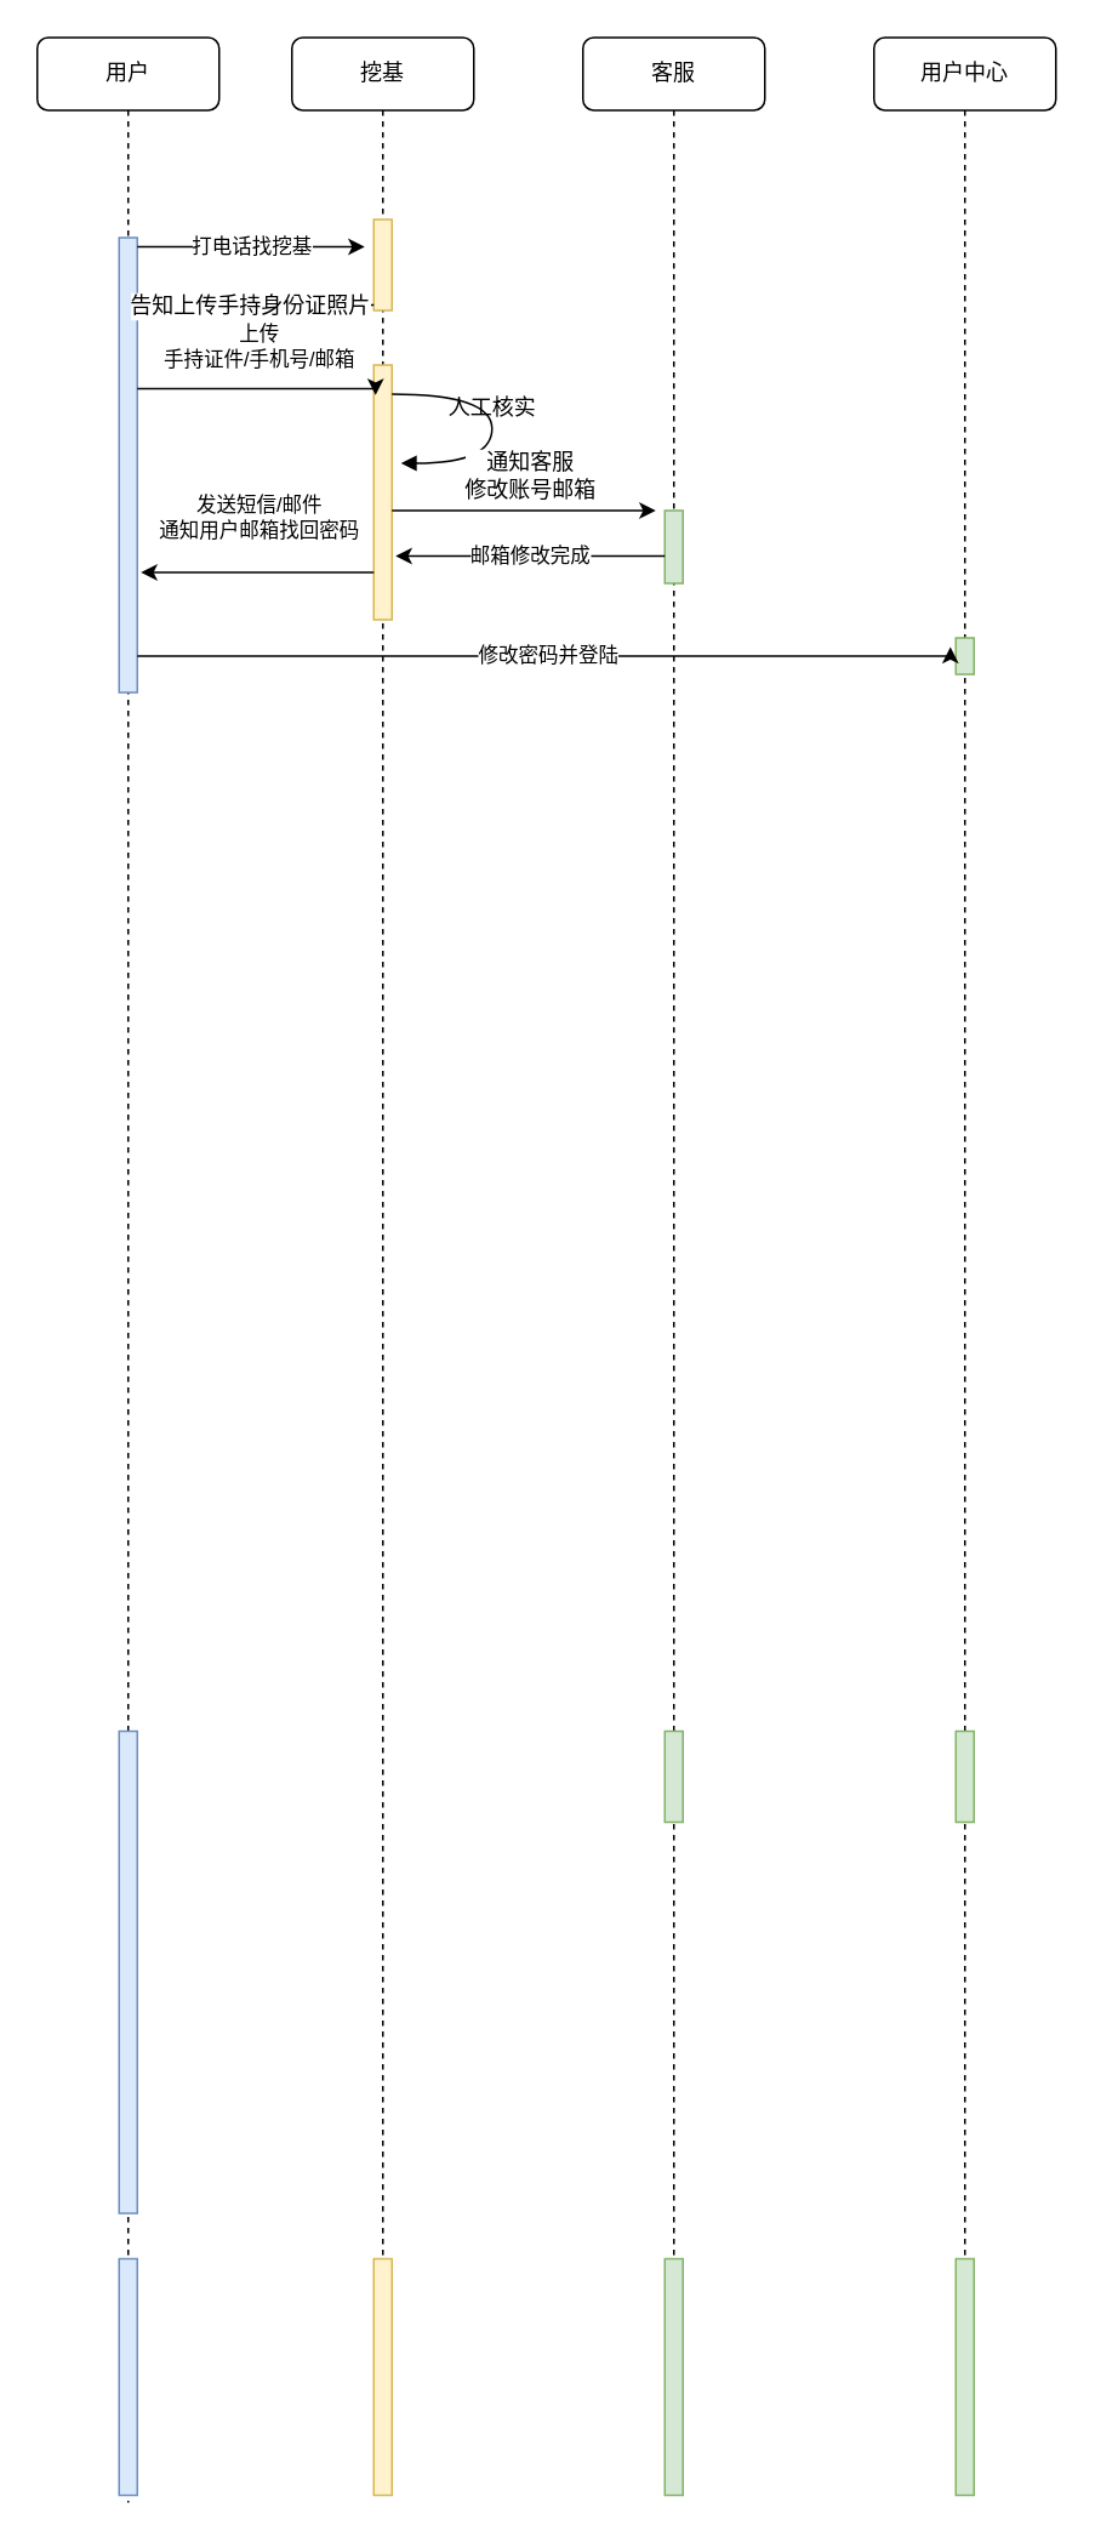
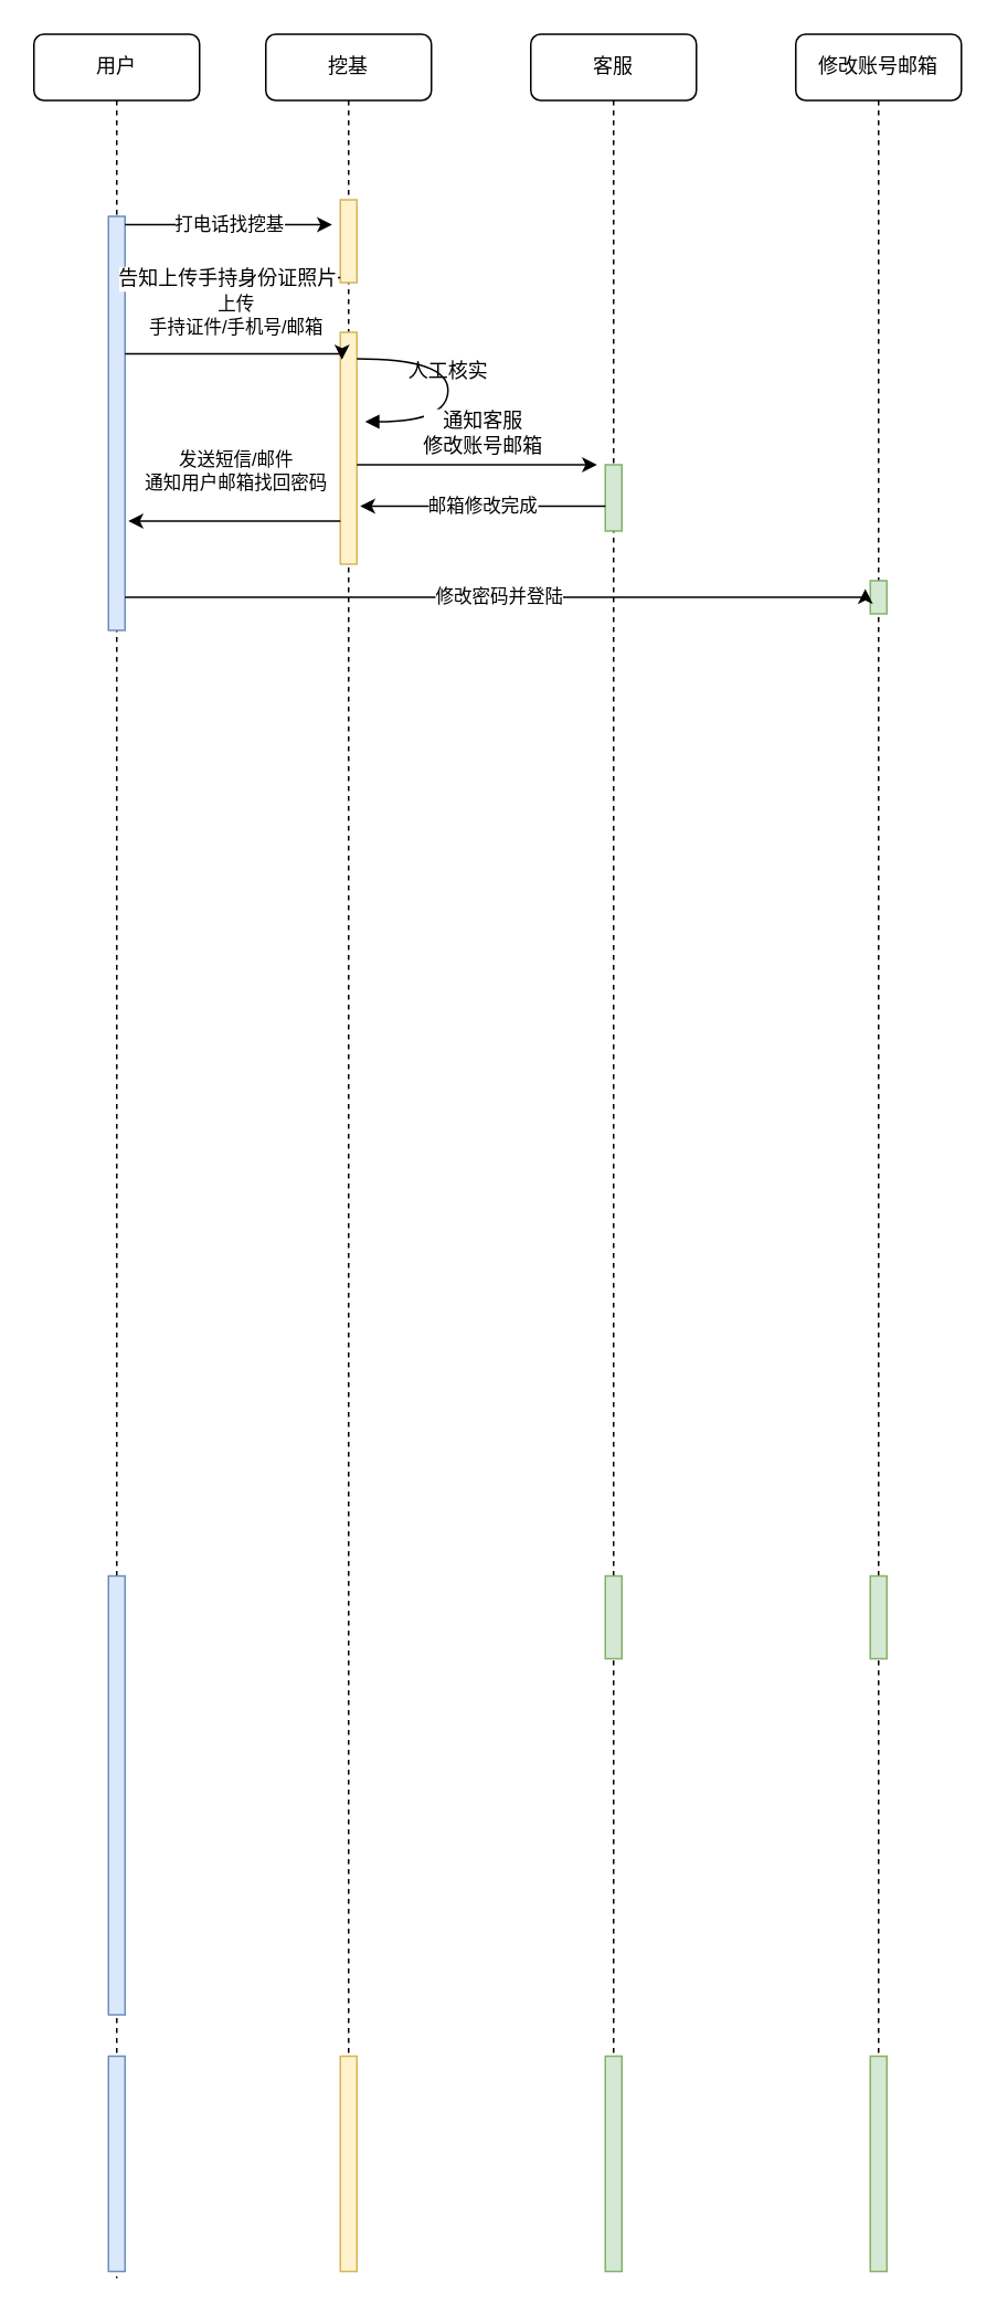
- <mxCell id="23" value="用户中心" style="shape=umlLifeline;perimeter=lifelinePerimeter;whiteSpace=wrap;html=1;container=1;collapsible=0;recursiveResize=0;outlineConnect=0;rounded=1;shadow=0;comic=0;labelBackgroundColor=none;strokeColor=#000000;strokeWidth=1;fillColor=#FFFFFF;fontFamily=Verdana;fontSize=12;fontColor=#000000;align=center;" vertex="1" parent="1"><mxGeometry x="480" y="20" width="100" height="1260" as="geometry" /></mxCell>
+ <mxCell id="23" value="修改账号邮箱" style="shape=umlLifeline;perimeter=lifelinePerimeter;whiteSpace=wrap;html=1;container=1;collapsible=0;recursiveResize=0;outlineConnect=0;rounded=1;shadow=0;comic=0;labelBackgroundColor=none;strokeColor=#000000;strokeWidth=1;fillColor=#FFFFFF;fontFamily=Verdana;fontSize=12;fontColor=#000000;align=center;" vertex="1" parent="1"><mxGeometry x="480" y="20" width="100" height="1260" as="geometry" /></mxCell>
